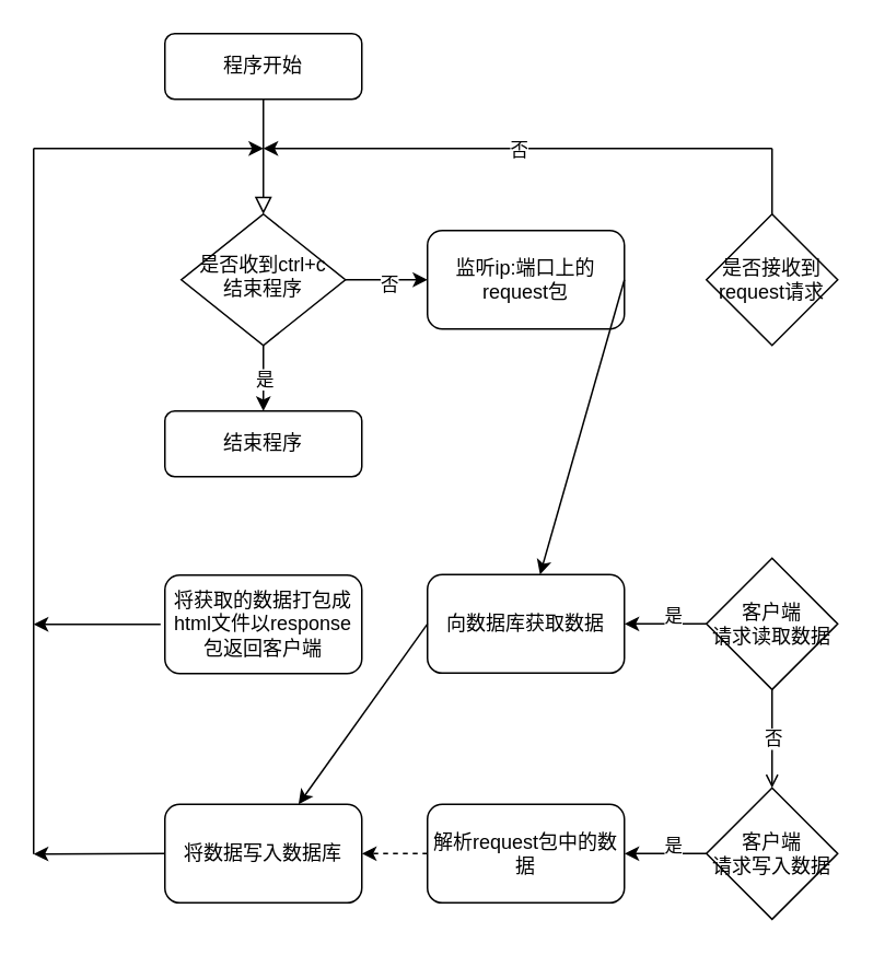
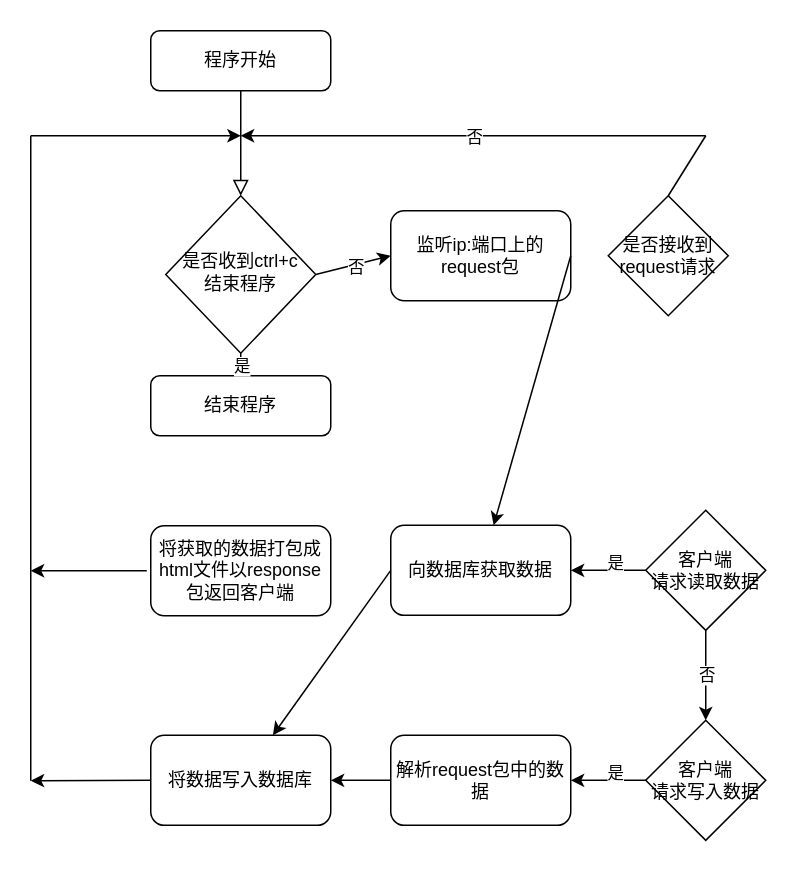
- <mxCell id="4" value="是否收到ctrl+c&lt;div&gt;结束程序&lt;/div&gt;" style="rhombus;whiteSpace=wrap;html=1;shadow=0;fontFamily=Helvetica;fontSize=12;align=center;strokeWidth=1;spacing=6;spacingTop=-4;" parent="1" vertex="1"><mxGeometry x="110" y="130" width="100" height="80" as="geometry" /></mxCell>
+ <mxCell id="4" value="是否收到ctrl+c&lt;div&gt;结束程序&lt;/div&gt;" style="rhombus;whiteSpace=wrap;html=1;shadow=0;fontFamily=Helvetica;fontSize=12;align=center;strokeWidth=1;spacing=6;spacingTop=-4;" parent="1" vertex="1"><mxGeometry x="110" y="130" width="100" height="105" as="geometry" /></mxCell>
- <mxCell id="11" value="是否接收到request请求" style="rhombus;whiteSpace=wrap;html=1;" vertex="1" parent="1"><mxGeometry x="430" y="130" width="80" height="80" as="geometry" /></mxCell>
+ <mxCell id="11" value="是否接收到request请求" style="rhombus;whiteSpace=wrap;html=1;" vertex="1" parent="1"><mxGeometry x="405" y="130" width="80" height="80" as="geometry" /></mxCell>
- <mxCell id="23" value="" style="endArrow=open;html=1;rounded=0;exitX=0.5;exitY=1;exitDx=0;exitDy=0;entryX=0.5;entryY=0;entryDx=0;entryDy=0;" edge="1" parent="1" source="19" target="20"><mxGeometry relative="1" as="geometry"><mxPoint x="360" y="479.71" as="sourcePoint" /><mxPoint x="460" y="479.71" as="targetPoint" /></mxGeometry></mxCell>
+ <mxCell id="23" value="" style="endArrow=classic;html=1;rounded=0;exitX=0.5;exitY=1;exitDx=0;exitDy=0;entryX=0.5;entryY=0;entryDx=0;entryDy=0;" edge="1" parent="1" source="19" target="20"><mxGeometry relative="1" as="geometry"><mxPoint x="360" y="479.71" as="sourcePoint" /><mxPoint x="460" y="479.71" as="targetPoint" /></mxGeometry></mxCell>
- <mxCell id="26" value="" style="endArrow=classic;html=1;rounded=0;exitX=0;exitY=0.5;exitDx=0;exitDy=0;entryX=1;entryY=0.5;entryDx=0;entryDy=0;dashed=1;" edge="1" parent="1" source="25" target="27"><mxGeometry width="50" height="50" relative="1" as="geometry"><mxPoint x="340" y="569.71" as="sourcePoint" /><mxPoint x="340" y="589.71" as="targetPoint" /></mxGeometry></mxCell>
+ <mxCell id="26" value="" style="endArrow=classic;html=1;rounded=0;exitX=0;exitY=0.5;exitDx=0;exitDy=0;entryX=1;entryY=0.5;entryDx=0;entryDy=0;" edge="1" parent="1" source="25" target="27"><mxGeometry width="50" height="50" relative="1" as="geometry"><mxPoint x="340" y="569.71" as="sourcePoint" /><mxPoint x="340" y="589.71" as="targetPoint" /></mxGeometry></mxCell>
